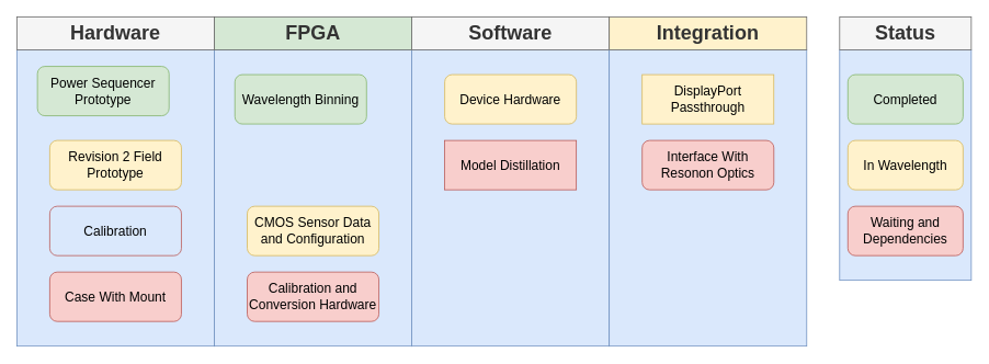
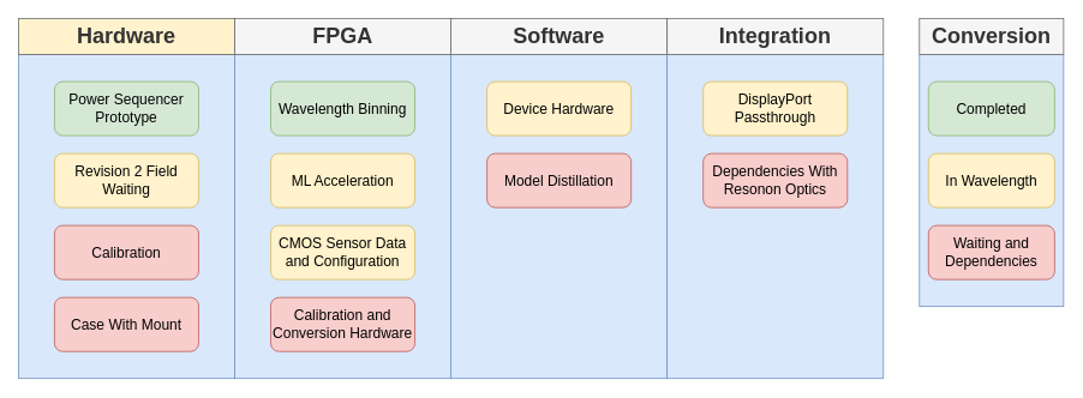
- <mxCell id="5" value="Hardware" style="rounded=0;whiteSpace=wrap;html=1;fillColor=#f5f5f5;fontColor=#333333;strokeColor=#666666;fontStyle=1;fontSize=24;" parent="1" vertex="1"><mxGeometry x="20" y="20" width="240" height="40" as="geometry" /></mxCell>
+ <mxCell id="5" value="Hardware" style="rounded=0;whiteSpace=wrap;html=1;fillColor=#fff2cc;fontColor=#333333;strokeColor=#666666;fontStyle=1;fontSize=24;" parent="1" vertex="1"><mxGeometry x="20" y="20" width="240" height="40" as="geometry" /></mxCell>
- <mxCell id="7" value="FPGA" style="rounded=0;whiteSpace=wrap;html=1;fillColor=#d5e8d4;fontColor=#333333;strokeColor=#666666;fontStyle=1;fontSize=24;" parent="1" vertex="1"><mxGeometry x="260" y="20" width="240" height="40" as="geometry" /></mxCell>
+ <mxCell id="7" value="FPGA" style="rounded=0;whiteSpace=wrap;html=1;fillColor=#f5f5f5;fontColor=#333333;strokeColor=#666666;fontStyle=1;fontSize=24;" parent="1" vertex="1"><mxGeometry x="260" y="20" width="240" height="40" as="geometry" /></mxCell>
- <mxCell id="18" value="Integration" style="rounded=0;whiteSpace=wrap;html=1;fillColor=#fff2cc;fontColor=#333333;strokeColor=#666666;fontStyle=1;fontSize=24;" parent="1" vertex="1"><mxGeometry x="740" y="20" width="240" height="40" as="geometry" /></mxCell>
+ <mxCell id="18" value="Integration" style="rounded=0;whiteSpace=wrap;html=1;fillColor=#f5f5f5;fontColor=#333333;strokeColor=#666666;fontStyle=1;fontSize=24;" parent="1" vertex="1"><mxGeometry x="740" y="20" width="240" height="40" as="geometry" /></mxCell>
- <mxCell id="23" value="Status" style="rounded=0;whiteSpace=wrap;html=1;fillColor=#f5f5f5;fontColor=#333333;strokeColor=#666666;fontStyle=1;fontSize=24;" vertex="1" parent="1"><mxGeometry x="1020" y="20" width="160" height="40" as="geometry" /></mxCell>
+ <mxCell id="23" value="Conversion" style="rounded=0;whiteSpace=wrap;html=1;fillColor=#f5f5f5;fontColor=#333333;strokeColor=#666666;fontStyle=1;fontSize=24;" vertex="1" parent="1"><mxGeometry x="1020" y="20" width="160" height="40" as="geometry" /></mxCell>
- <mxCell id="8" value="Power Sequencer Prototype" style="rounded=1;whiteSpace=wrap;html=1;fillColor=#d5e8d4;strokeColor=#82b366;fontSize=16;" parent="1" vertex="1"><mxGeometry x="45" y="80" width="160" height="60" as="geometry" /></mxCell>
+ <mxCell id="8" value="Power Sequencer Prototype" style="rounded=1;whiteSpace=wrap;html=1;fillColor=#d5e8d4;strokeColor=#82b366;fontSize=16;" parent="1" vertex="1"><mxGeometry x="60" y="90" width="160" height="60" as="geometry" /></mxCell>
- <mxCell id="13" value="Wavelength Binning" style="rounded=1;whiteSpace=wrap;html=1;fillColor=#d5e8d4;strokeColor=#82b366;fontSize=16;" parent="1" vertex="1"><mxGeometry x="285" y="90" width="160" height="60" as="geometry" /></mxCell>
+ <mxCell id="13" value="Wavelength Binning" style="rounded=1;whiteSpace=wrap;html=1;fillColor=#d5e8d4;strokeColor=#82b366;fontSize=16;" parent="1" vertex="1"><mxGeometry x="300" y="90" width="160" height="60" as="geometry" /></mxCell>
- <mxCell id="19" value="DisplayPort Passthrough" style="whiteSpace=wrap;html=1;fillColor=#fff2cc;strokeColor=#d6b656;fontSize=16;rounded=0;" parent="1" vertex="1"><mxGeometry x="780" y="90" width="160" height="60" as="geometry" /></mxCell>
+ <mxCell id="19" value="DisplayPort Passthrough" style="rounded=1;whiteSpace=wrap;html=1;fillColor=#fff2cc;strokeColor=#d6b656;fontSize=16;" parent="1" vertex="1"><mxGeometry x="780" y="90" width="160" height="60" as="geometry" /></mxCell>
- <mxCell id="9" value="Revision 2 Field Prototype" style="rounded=1;whiteSpace=wrap;html=1;fillColor=#fff2cc;strokeColor=#d6b656;fontSize=16;" parent="1" vertex="1"><mxGeometry x="60" y="170" width="160" height="60" as="geometry" /></mxCell>
+ <mxCell id="9" value="Revision 2 Field Waiting" style="rounded=1;whiteSpace=wrap;html=1;fillColor=#fff2cc;strokeColor=#d6b656;fontSize=16;" parent="1" vertex="1"><mxGeometry x="60" y="170" width="160" height="60" as="geometry" /></mxCell>
+ <mxCell id="14" value="ML Acceleration" style="rounded=1;whiteSpace=wrap;html=1;fillColor=#fff2cc;strokeColor=#d6b656;fontSize=16;" parent="1" vertex="1"><mxGeometry x="300" y="170" width="160" height="60" as="geometry" /></mxCell>
- <mxCell id="12" value="Model Distillation" style="whiteSpace=wrap;html=1;fillColor=#f8cecc;strokeColor=#b85450;fontSize=16;rounded=0;" parent="1" vertex="1"><mxGeometry x="540" y="170" width="160" height="60" as="geometry" /></mxCell>
+ <mxCell id="12" value="Model Distillation" style="rounded=1;whiteSpace=wrap;html=1;fillColor=#f8cecc;strokeColor=#b85450;fontSize=16;" parent="1" vertex="1"><mxGeometry x="540" y="170" width="160" height="60" as="geometry" /></mxCell>
- <mxCell id="20" value="Interface With Resonon Optics" style="rounded=1;whiteSpace=wrap;html=1;fillColor=#f8cecc;strokeColor=#b85450;fontSize=16;" parent="1" vertex="1"><mxGeometry x="780" y="170" width="160" height="60" as="geometry" /></mxCell>
+ <mxCell id="20" value="Dependencies With Resonon Optics" style="rounded=1;whiteSpace=wrap;html=1;fillColor=#f8cecc;strokeColor=#b85450;fontSize=16;" parent="1" vertex="1"><mxGeometry x="780" y="170" width="160" height="60" as="geometry" /></mxCell>
- <mxCell id="21" value="Calibration" style="rounded=1;whiteSpace=wrap;html=1;fillColor=#dae8fc;strokeColor=#b85450;fontSize=16;" parent="1" vertex="1"><mxGeometry x="60" y="250" width="160" height="60" as="geometry" /></mxCell>
+ <mxCell id="21" value="Calibration" style="rounded=1;whiteSpace=wrap;html=1;fillColor=#f8cecc;strokeColor=#b85450;fontSize=16;" parent="1" vertex="1"><mxGeometry x="60" y="250" width="160" height="60" as="geometry" /></mxCell>
